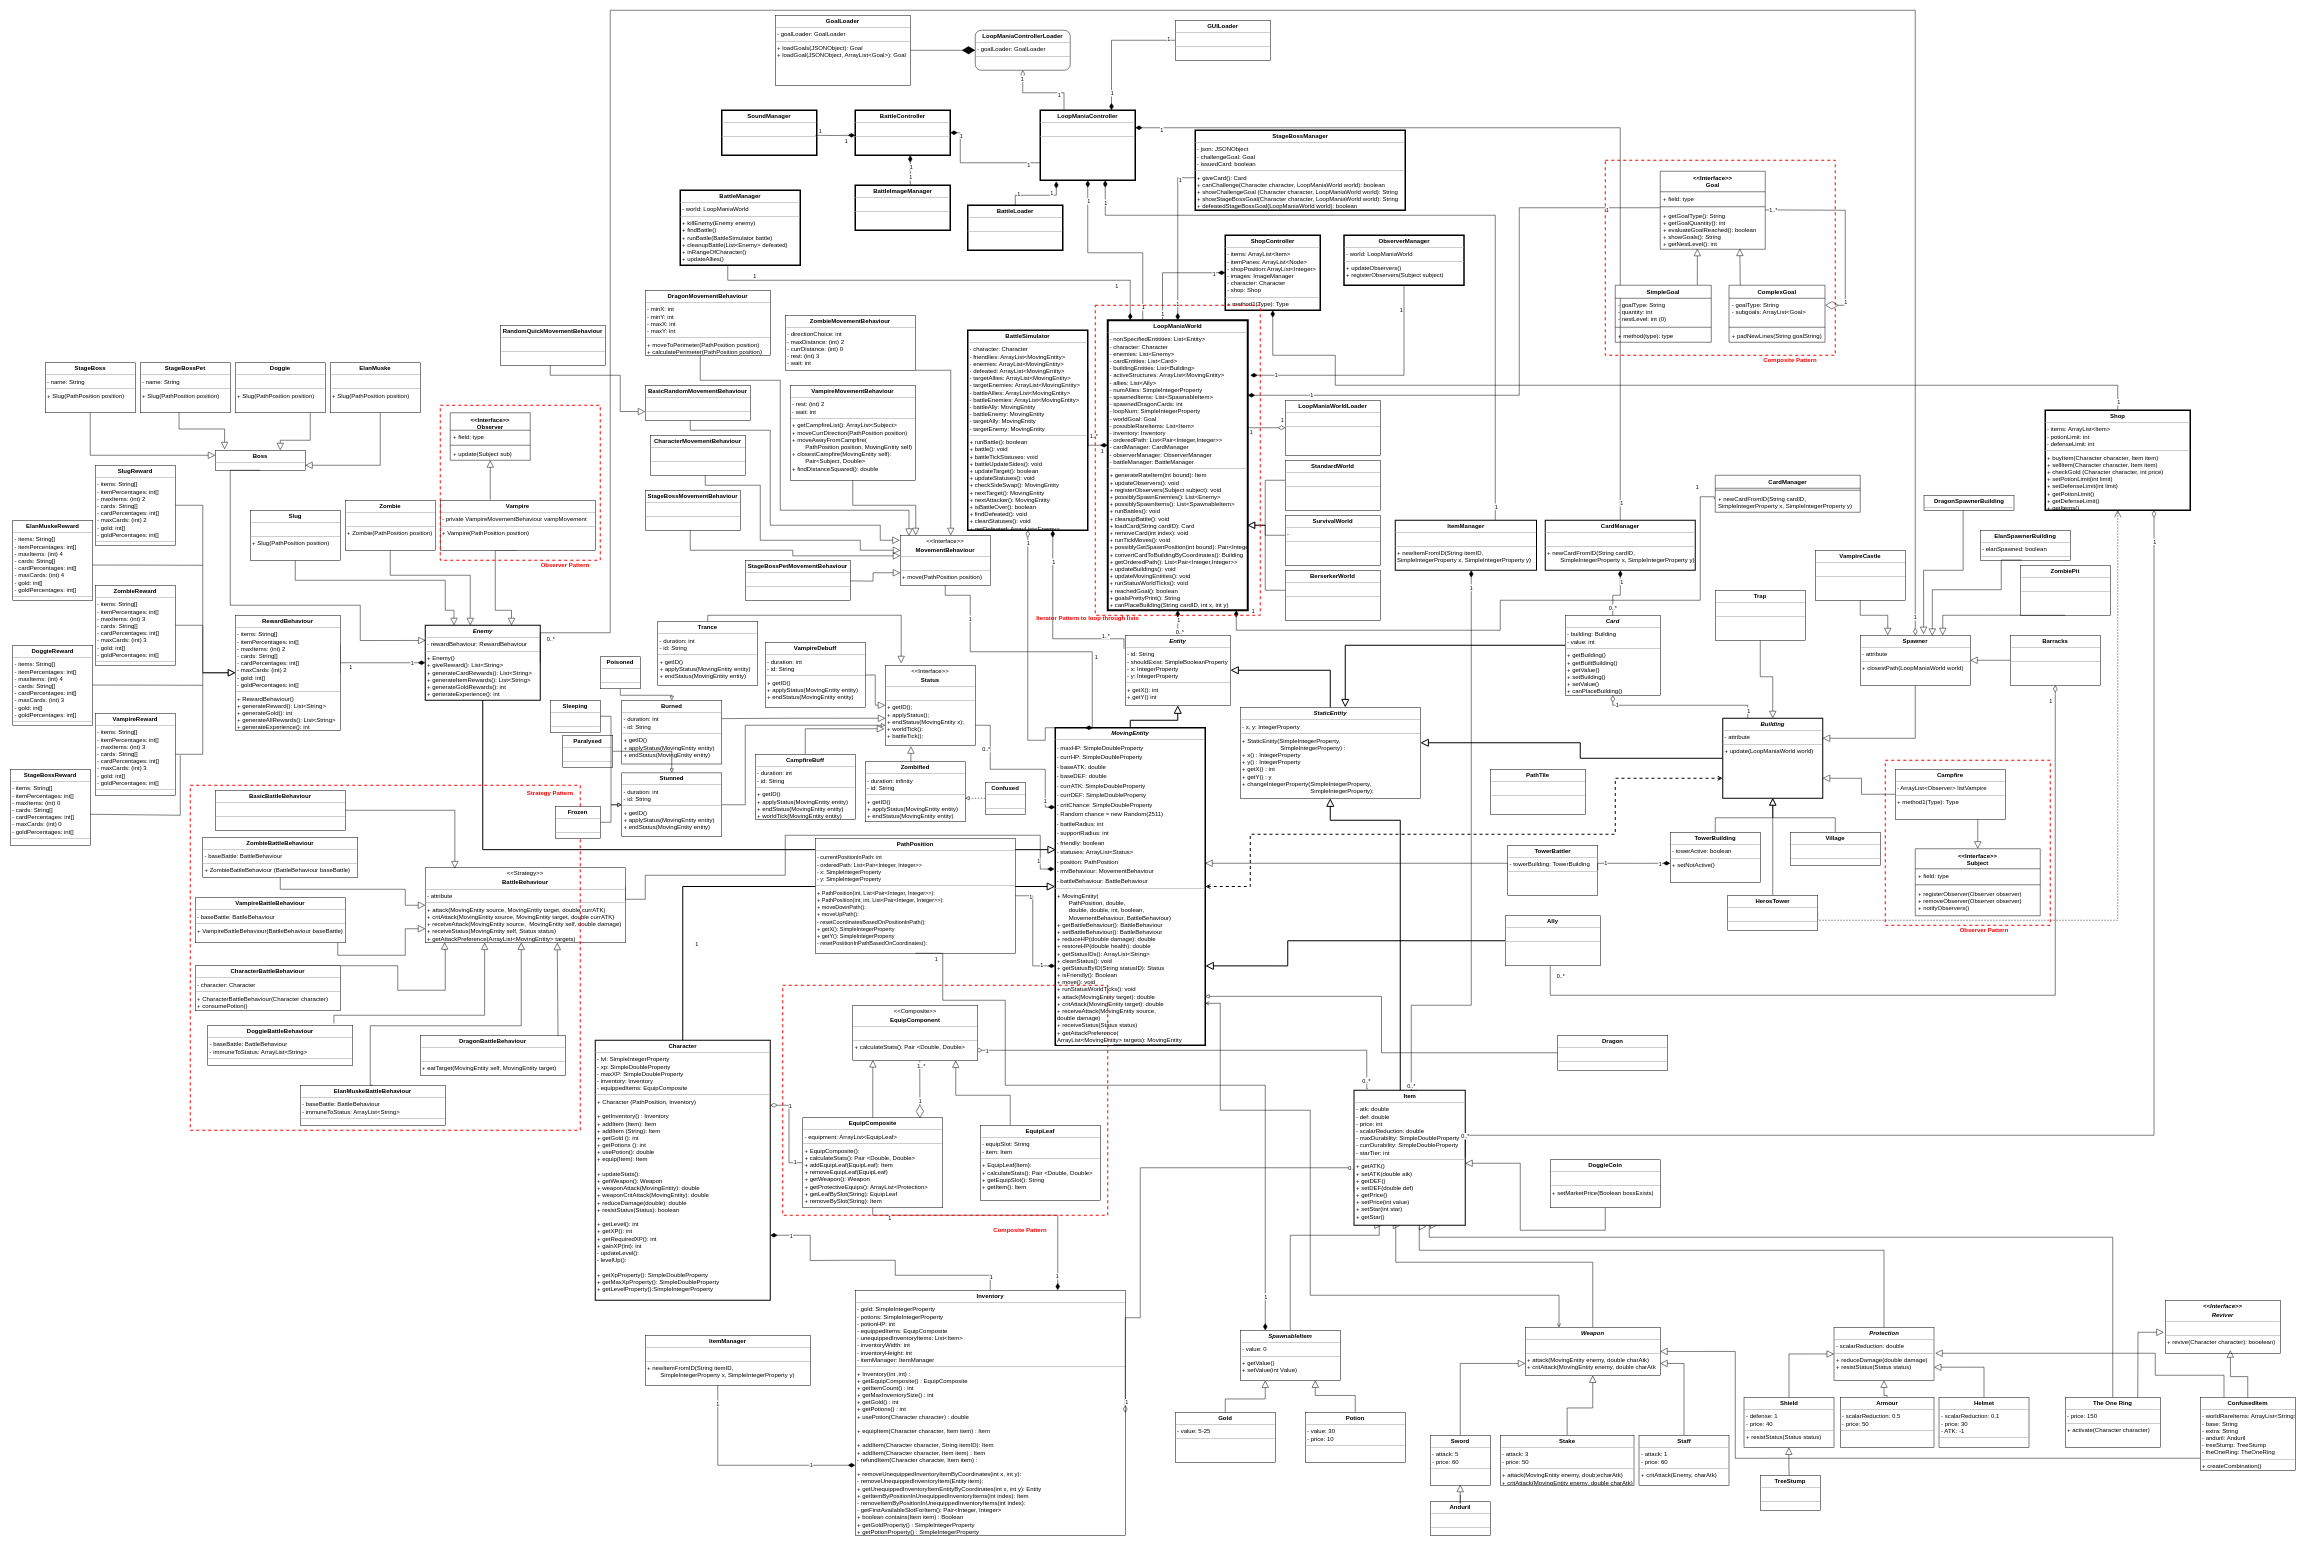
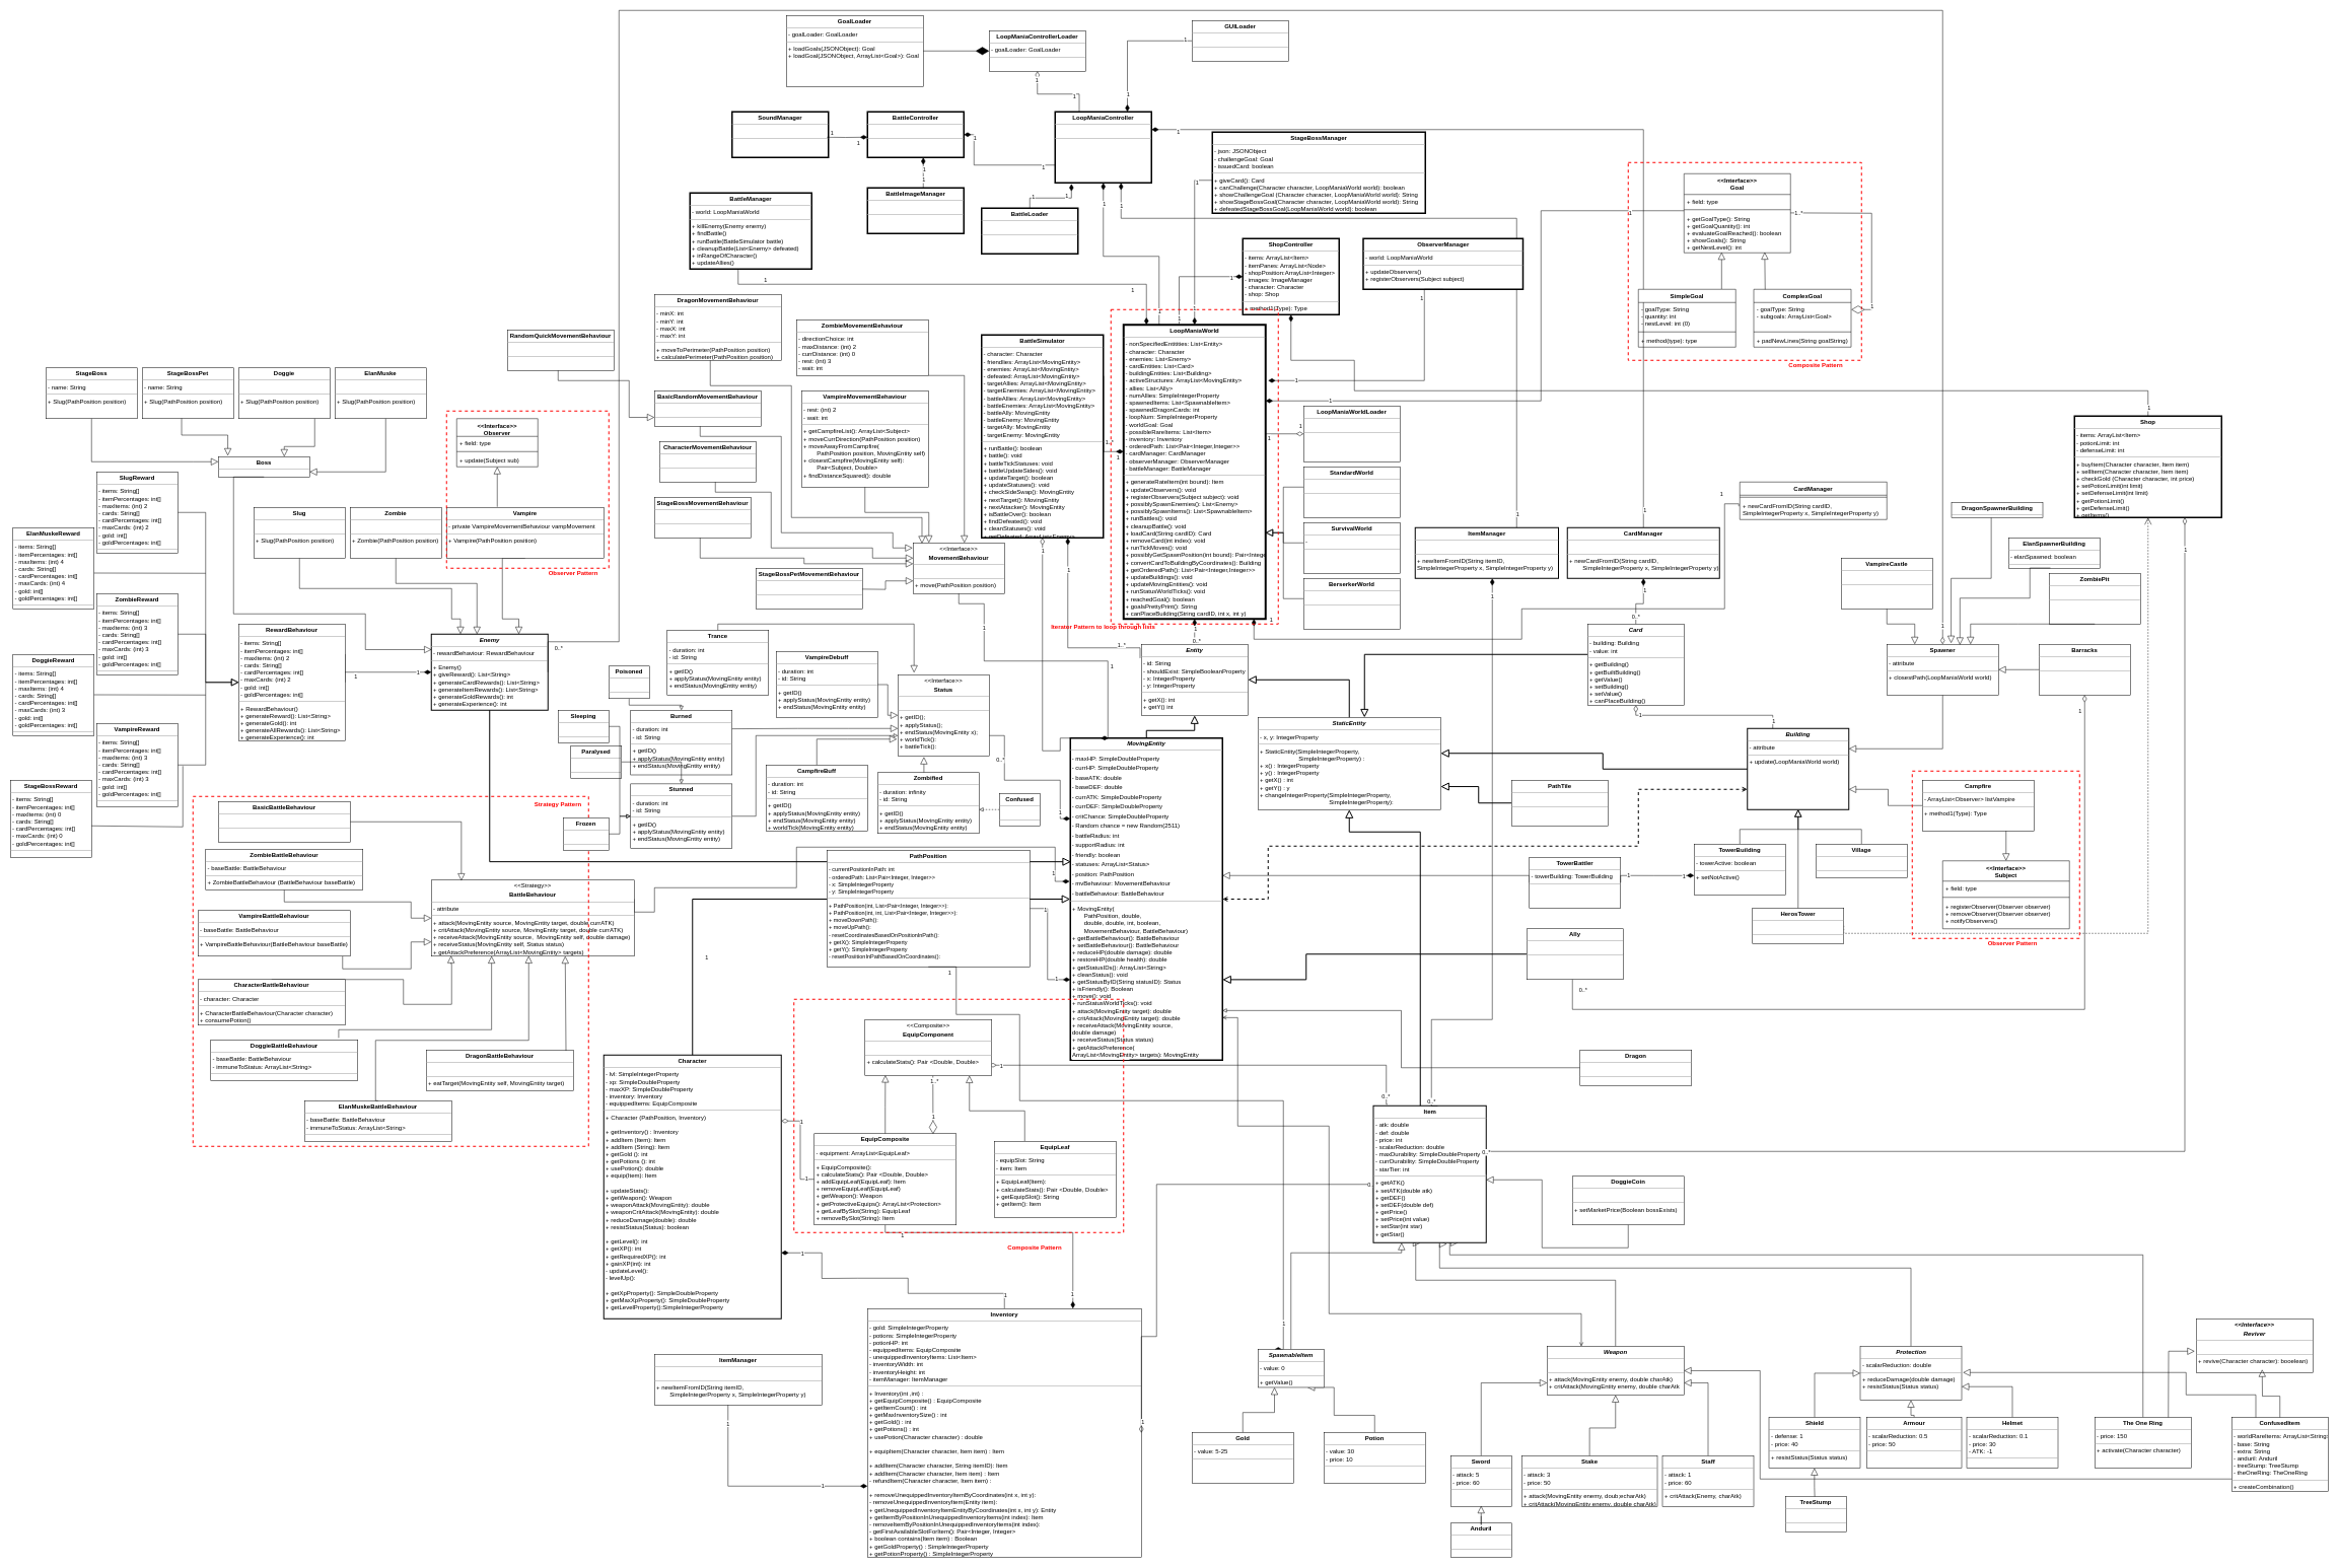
- <mxCell id="130" value="&lt;p style=&quot;margin: 0px ; margin-top: 4px ; text-align: center&quot;&gt;&lt;b&gt;LoopManiaControllerLoader&lt;/b&gt;&lt;/p&gt;&lt;hr size=&quot;1&quot;&gt;&lt;p style=&quot;margin: 0px ; margin-left: 4px&quot;&gt;- goalLoader: GoalLoader&lt;/p&gt;&lt;hr size=&quot;1&quot;&gt;&lt;p style=&quot;margin: 0px ; margin-left: 4px&quot;&gt;&lt;br&gt;&lt;/p&gt;" style="verticalAlign=top;align=left;overflow=fill;fontSize=12;fontFamily=Helvetica;html=1;shadow=0;comic=0;labelBackgroundColor=none;strokeWidth=1;rounded=1;" parent="1" vertex="1"><mxGeometry x="1950" y="60" width="190" height="80" as="geometry" /></mxCell>
+ <mxCell id="130" value="&lt;p style=&quot;margin: 0px ; margin-top: 4px ; text-align: center&quot;&gt;&lt;b&gt;LoopManiaControllerLoader&lt;/b&gt;&lt;/p&gt;&lt;hr size=&quot;1&quot;&gt;&lt;p style=&quot;margin: 0px ; margin-left: 4px&quot;&gt;- goalLoader: GoalLoader&lt;/p&gt;&lt;hr size=&quot;1&quot;&gt;&lt;p style=&quot;margin: 0px ; margin-left: 4px&quot;&gt;&lt;br&gt;&lt;/p&gt;" style="verticalAlign=top;align=left;overflow=fill;fontSize=12;fontFamily=Helvetica;html=1;rounded=0;shadow=0;comic=0;labelBackgroundColor=none;strokeWidth=1" parent="1" vertex="1"><mxGeometry x="1950" y="60" width="190" height="80" as="geometry" /></mxCell>
- <mxCell id="305" value="&lt;p style=&quot;margin: 0px ; margin-top: 4px ; text-align: center&quot;&gt;&lt;b&gt;ObserverManager&lt;/b&gt;&lt;/p&gt;&lt;hr size=&quot;1&quot;&gt;&lt;p style=&quot;margin: 0px ; margin-left: 4px&quot;&gt;- world: LoopManiaWorld&lt;/p&gt;&lt;hr size=&quot;1&quot;&gt;&lt;p style=&quot;margin: 0px ; margin-left: 4px&quot;&gt;+ updateObservers()&lt;/p&gt;&lt;p style=&quot;margin: 0px ; margin-left: 4px&quot;&gt;+ registerObservers(Subject subject)&lt;/p&gt;&lt;p style=&quot;margin: 0px ; margin-left: 4px&quot;&gt;&lt;br&gt;&lt;/p&gt;&lt;p style=&quot;margin: 0px ; margin-left: 4px&quot;&gt;&lt;br&gt;&lt;/p&gt;" style="verticalAlign=top;align=left;overflow=fill;fontSize=12;fontFamily=Helvetica;html=1;rounded=0;shadow=0;comic=0;labelBackgroundColor=none;strokeWidth=3;" vertex="1" parent="1"><mxGeometry x="2687.5" y="470" width="240" height="100" as="geometry" /></mxCell>
+ <mxCell id="305" value="&lt;p style=&quot;margin: 0px ; margin-top: 4px ; text-align: center&quot;&gt;&lt;b&gt;ObserverManager&lt;/b&gt;&lt;/p&gt;&lt;hr size=&quot;1&quot;&gt;&lt;p style=&quot;margin: 0px ; margin-left: 4px&quot;&gt;- world: LoopManiaWorld&lt;/p&gt;&lt;hr size=&quot;1&quot;&gt;&lt;p style=&quot;margin: 0px ; margin-left: 4px&quot;&gt;+ updateObservers()&lt;/p&gt;&lt;p style=&quot;margin: 0px ; margin-left: 4px&quot;&gt;+ registerObservers(Subject subject)&lt;/p&gt;&lt;p style=&quot;margin: 0px ; margin-left: 4px&quot;&gt;&lt;br&gt;&lt;/p&gt;&lt;p style=&quot;margin: 0px ; margin-left: 4px&quot;&gt;&lt;br&gt;&lt;/p&gt;" style="verticalAlign=top;align=left;overflow=fill;fontSize=12;fontFamily=Helvetica;html=1;rounded=0;shadow=0;comic=0;labelBackgroundColor=none;strokeWidth=3;" vertex="1" parent="1"><mxGeometry x="2687.5" y="470" width="315" height="100" as="geometry" /></mxCell>
- <mxCell id="59" value="&lt;p style=&quot;margin: 0px ; margin-top: 4px ; text-align: center&quot;&gt;&lt;b&gt;Slug&lt;/b&gt;&lt;/p&gt;&lt;hr size=&quot;1&quot;&gt;&lt;p style=&quot;margin: 0px ; margin-left: 4px&quot;&gt;&lt;br&gt;&lt;/p&gt;&lt;hr size=&quot;1&quot;&gt;&lt;p style=&quot;margin: 0px ; margin-left: 4px&quot;&gt;+ Slug(PathPosition position)&lt;/p&gt;" style="verticalAlign=top;align=left;overflow=fill;fontSize=12;fontFamily=Helvetica;html=1;rounded=0;shadow=0;comic=0;labelBackgroundColor=none;strokeWidth=1" parent="1" vertex="1"><mxGeometry x="500" y="1020" width="180" height="100" as="geometry" /></mxCell>
+ <mxCell id="59" value="&lt;p style=&quot;margin: 0px ; margin-top: 4px ; text-align: center&quot;&gt;&lt;b&gt;Slug&lt;/b&gt;&lt;/p&gt;&lt;hr size=&quot;1&quot;&gt;&lt;p style=&quot;margin: 0px ; margin-left: 4px&quot;&gt;&lt;br&gt;&lt;/p&gt;&lt;hr size=&quot;1&quot;&gt;&lt;p style=&quot;margin: 0px ; margin-left: 4px&quot;&gt;+ Slug(PathPosition position)&lt;/p&gt;" style="verticalAlign=top;align=left;overflow=fill;fontSize=12;fontFamily=Helvetica;html=1;rounded=0;shadow=0;comic=0;labelBackgroundColor=none;strokeWidth=1" parent="1" vertex="1"><mxGeometry x="500" y="1000" width="180" height="100" as="geometry" /></mxCell>
- <mxCell id="202" value="&lt;p style=&quot;margin: 0px ; margin-top: 4px ; text-align: center&quot;&gt;&lt;b&gt;Trap&lt;/b&gt;&lt;/p&gt;&lt;hr size=&quot;1&quot;&gt;&lt;p style=&quot;margin: 0px ; margin-left: 4px&quot;&gt;&lt;br&gt;&lt;/p&gt;&lt;hr size=&quot;1&quot;&gt;&lt;p style=&quot;margin: 0px ; margin-left: 4px&quot;&gt;&lt;br&gt;&lt;/p&gt;" style="verticalAlign=top;align=left;overflow=fill;fontSize=12;fontFamily=Helvetica;html=1;rounded=0;shadow=0;comic=0;labelBackgroundColor=none;strokeWidth=1" parent="1" vertex="1"><mxGeometry x="3430" y="1180" width="180" height="100" as="geometry" /></mxCell>
- <mxCell id="69" style="edgeStyle=orthogonalEdgeStyle;rounded=0;orthogonalLoop=1;jettySize=auto;html=1;entryX=0.5;entryY=1;entryDx=0;entryDy=0;startArrow=block;startFill=0;endArrow=none;endFill=0;startSize=12;endSize=12;strokeWidth=1;" parent="1" source="72" target="202" edge="1"><mxGeometry relative="1" as="geometry"><mxPoint x="3530" y="1270" as="targetPoint" /></mxGeometry></mxCell>
+ <mxCell id="108" style="edgeStyle=orthogonalEdgeStyle;rounded=0;orthogonalLoop=1;jettySize=auto;html=1;entryX=0;entryY=0.5;entryDx=0;entryDy=0;startArrow=block;startFill=0;endArrow=none;endFill=0;startSize=12;endSize=12;exitX=1;exitY=0.75;exitDx=0;exitDy=0;strokeWidth=2;" parent="1" source="109" target="113" edge="1"><mxGeometry relative="1" as="geometry" /></mxCell>
- <mxCell id="118" value="&lt;p style=&quot;margin: 0px ; margin-top: 4px ; text-align: center&quot;&gt;&lt;b&gt;&lt;i&gt;SpawnableItem&lt;/i&gt;&lt;/b&gt;&lt;/p&gt;&lt;hr size=&quot;1&quot;&gt;&lt;p style=&quot;margin: 0px ; margin-left: 4px&quot;&gt;- value: 0&lt;/p&gt;&lt;hr size=&quot;1&quot;&gt;&lt;p style=&quot;margin: 0px ; margin-left: 4px&quot;&gt;+ getValue()&lt;/p&gt;&lt;p style=&quot;margin: 0px ; margin-left: 4px&quot;&gt;+ setValue(int Value)&lt;/p&gt;" style="verticalAlign=top;align=left;overflow=fill;fontSize=12;fontFamily=Helvetica;html=1;rounded=0;shadow=0;comic=0;labelBackgroundColor=none;strokeWidth=1" parent="1" vertex="1"><mxGeometry x="2480" y="2660.43" width="200" height="100" as="geometry" /></mxCell>
+ <mxCell id="118" value="&lt;p style=&quot;margin: 0px ; margin-top: 4px ; text-align: center&quot;&gt;&lt;b&gt;&lt;i&gt;SpawnableItem&lt;/i&gt;&lt;/b&gt;&lt;/p&gt;&lt;hr size=&quot;1&quot;&gt;&lt;p style=&quot;margin: 0px ; margin-left: 4px&quot;&gt;- value: 0&lt;/p&gt;&lt;hr size=&quot;1&quot;&gt;&lt;p style=&quot;margin: 0px ; margin-left: 4px&quot;&gt;+ getValue()&lt;/p&gt;&lt;p style=&quot;margin: 0px ; margin-left: 4px&quot;&gt;+ setValue(int Value)&lt;/p&gt;" style="verticalAlign=top;align=left;overflow=fill;fontSize=12;fontFamily=Helvetica;html=1;rounded=0;shadow=0;comic=0;labelBackgroundColor=none;strokeWidth=1" parent="1" vertex="1"><mxGeometry x="2480" y="2660.43" width="130" height="75" as="geometry" /></mxCell>
